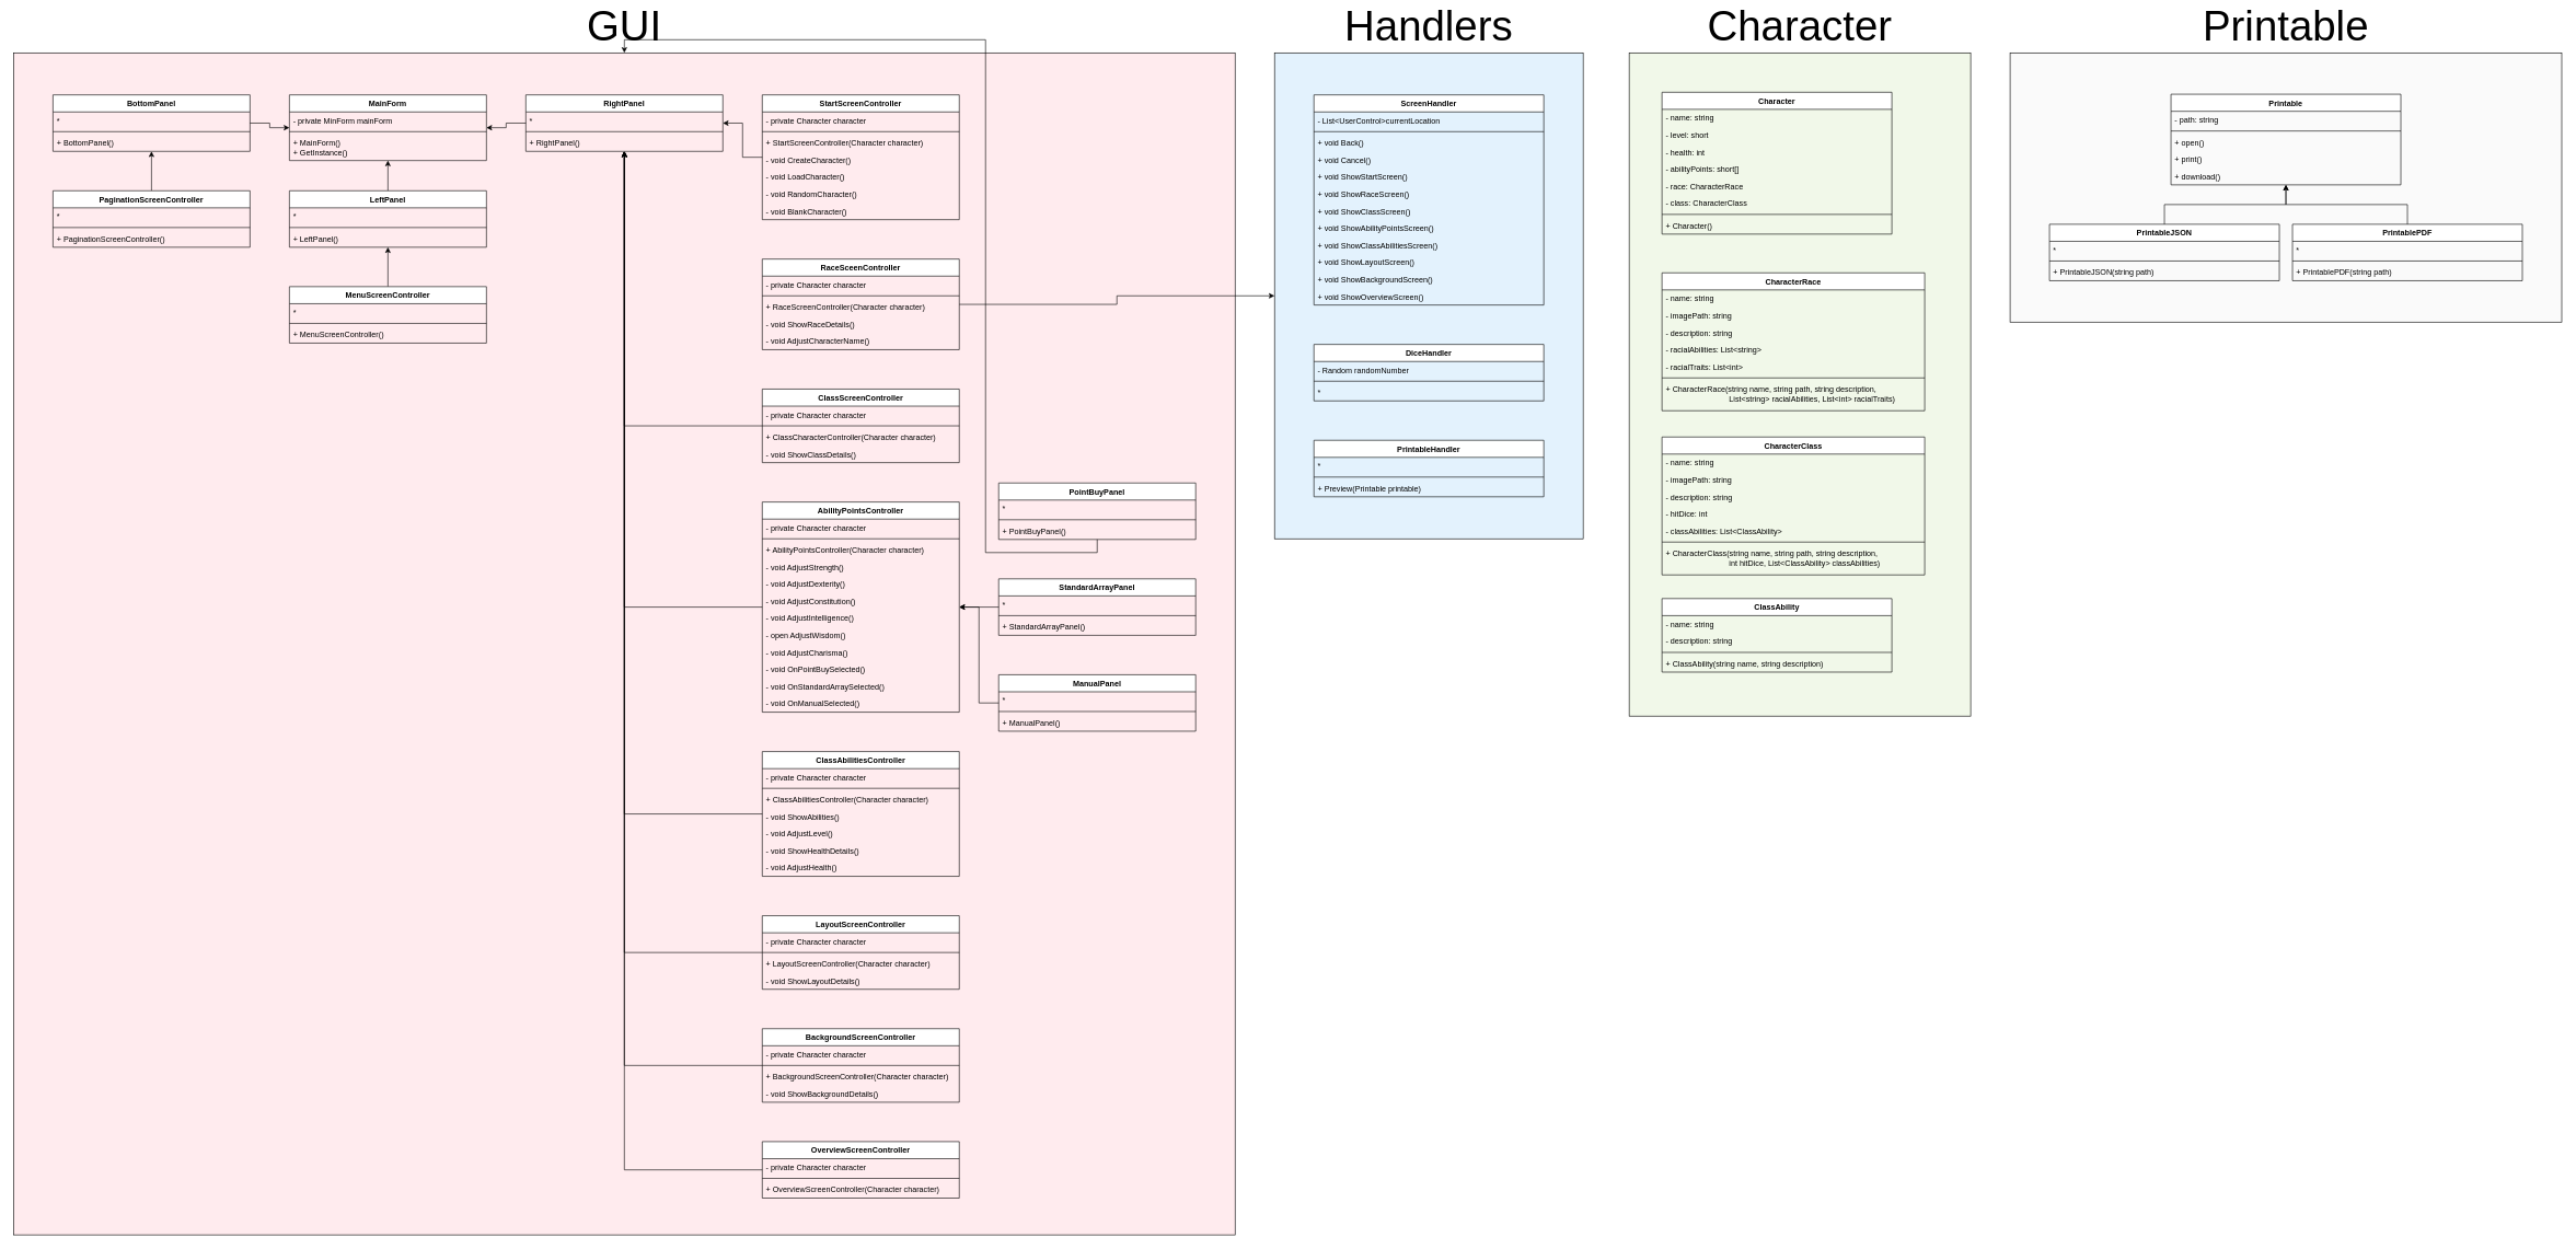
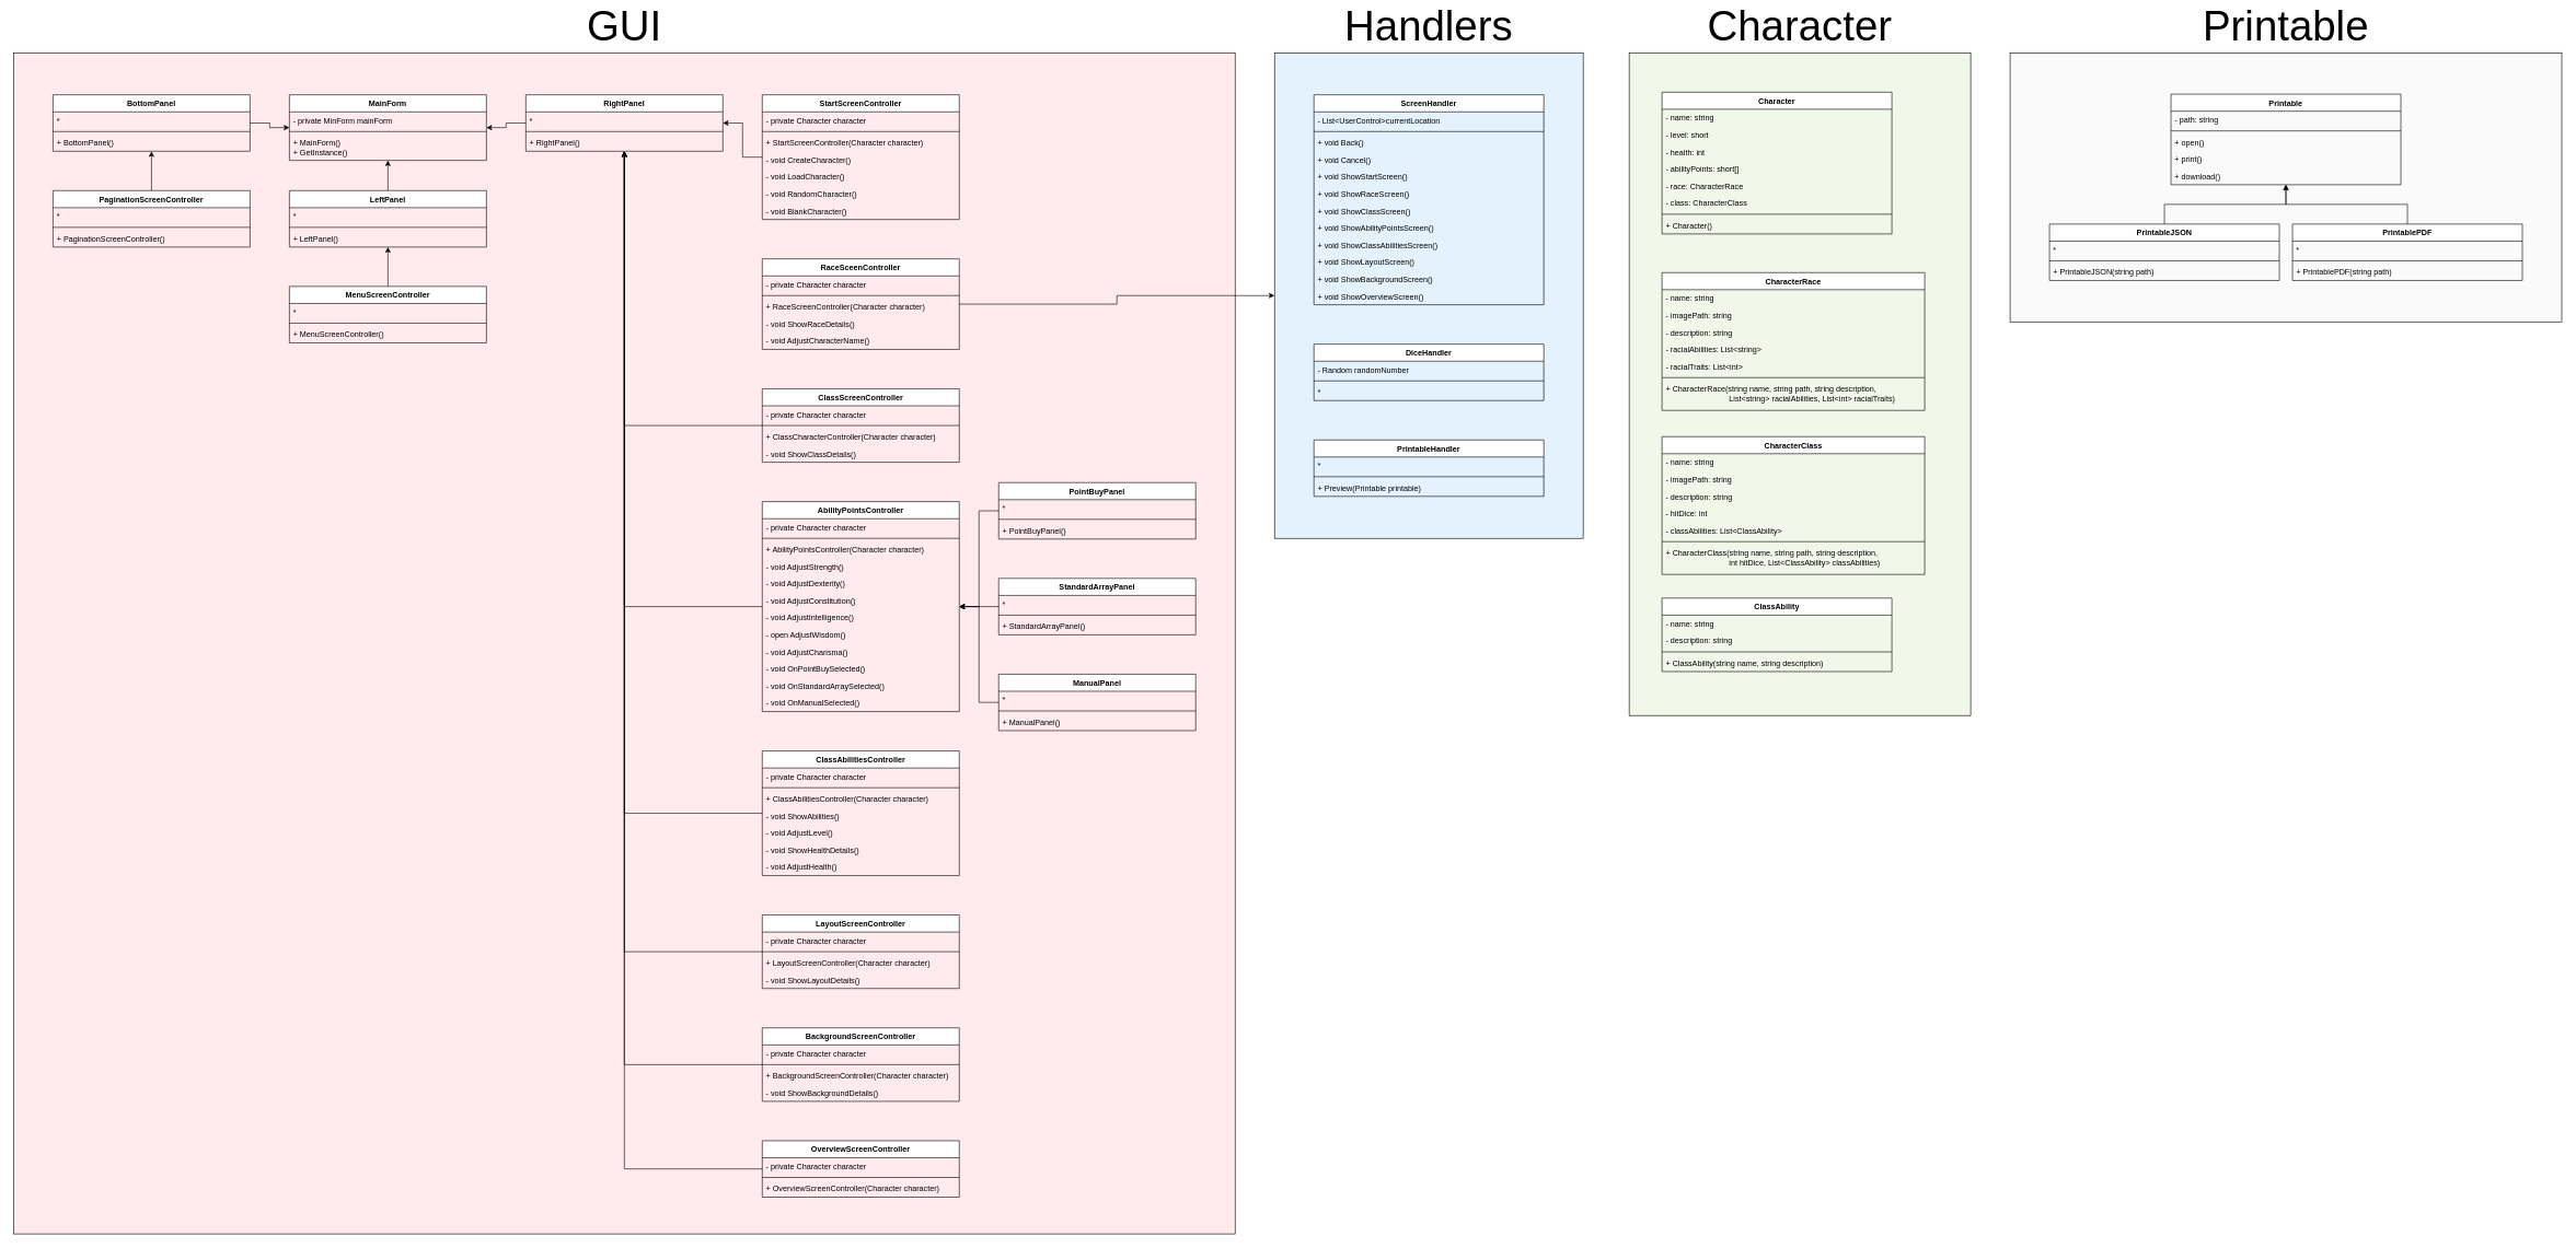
- <mxCell id="116" style="edgeStyle=orthogonalEdgeStyle;rounded=0;orthogonalLoop=1;jettySize=auto;html=1;fontSize=64;fontColor=#000000;" parent="1" source="169" target="2" edge="1"><mxGeometry relative="1" as="geometry" /></mxCell>
+ <mxCell id="116" style="edgeStyle=orthogonalEdgeStyle;rounded=0;orthogonalLoop=1;jettySize=auto;html=1;fontSize=64;fontColor=#000000;" parent="1" source="169" target="81" edge="1"><mxGeometry relative="1" as="geometry" /></mxCell>
